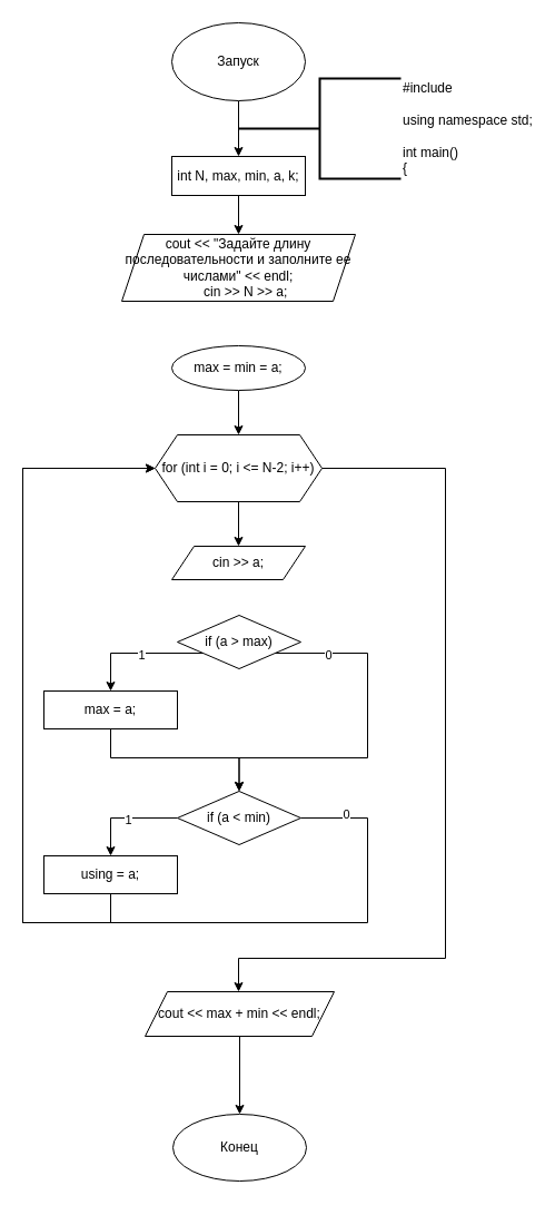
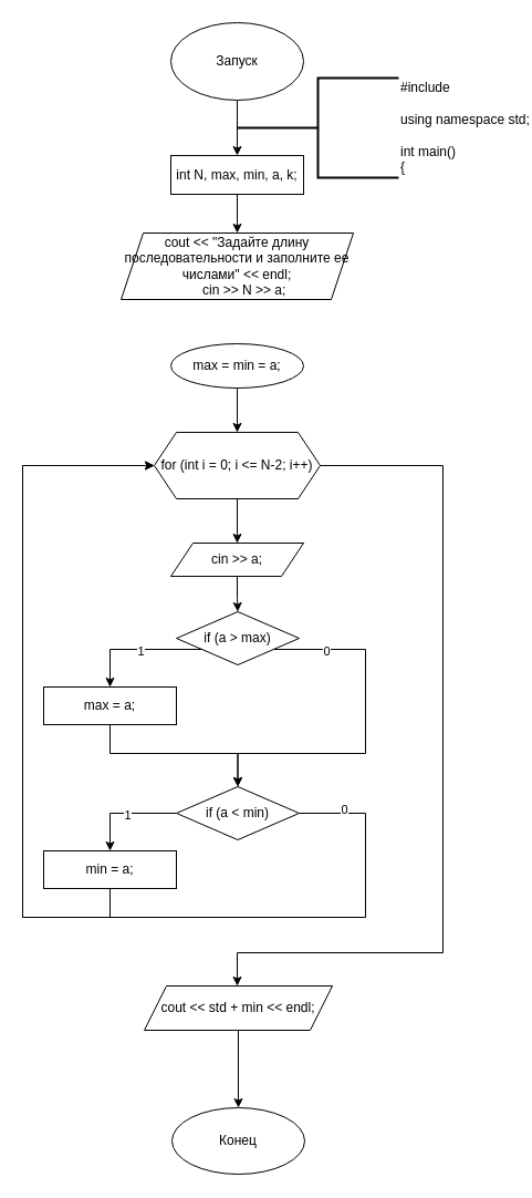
+ <mxCell id="12" value="" style="edgeStyle=orthogonalEdgeStyle;rounded=0;orthogonalLoop=1;jettySize=auto;html=1;" edge="1" parent="1" source="13" target="19"><mxGeometry relative="1" as="geometry" /></mxCell>
- <mxCell id="27" value="using = a;" style="whiteSpace=wrap;html=1;" vertex="1" parent="1"><mxGeometry x="39" y="768" width="120" height="34" as="geometry" /></mxCell>
+ <mxCell id="27" value="min = a;" style="whiteSpace=wrap;html=1;" vertex="1" parent="1"><mxGeometry x="39" y="768" width="120" height="34" as="geometry" /></mxCell>
- <mxCell id="29" value="cout &lt;&lt; max + min &lt;&lt; endl;" style="shape=parallelogram;perimeter=parallelogramPerimeter;whiteSpace=wrap;html=1;fixedSize=1;" vertex="1" parent="1"><mxGeometry x="130" y="890" width="170" height="40" as="geometry" /></mxCell>
+ <mxCell id="29" value="cout &lt;&lt; std + min &lt;&lt; endl;" style="shape=parallelogram;perimeter=parallelogramPerimeter;whiteSpace=wrap;html=1;fixedSize=1;" vertex="1" parent="1"><mxGeometry x="130" y="890" width="170" height="40" as="geometry" /></mxCell>
